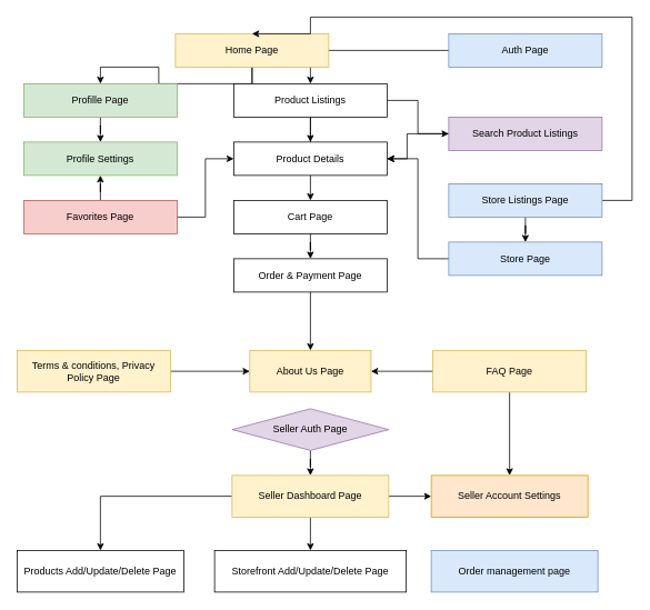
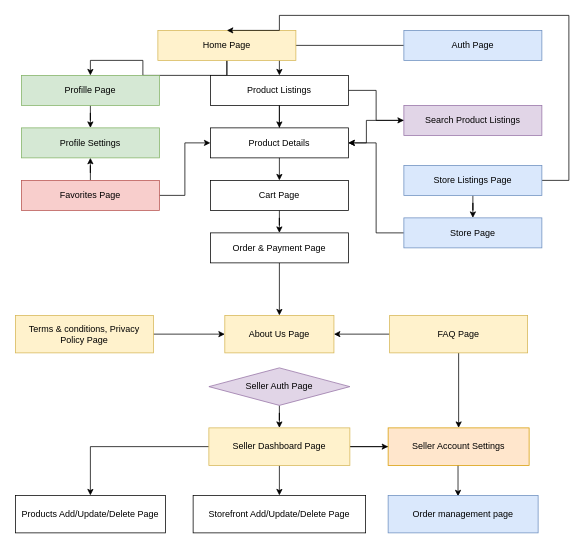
+ <mxCell id="36" style="edgeStyle=orthogonalEdgeStyle;rounded=0;orthogonalLoop=1;jettySize=auto;html=1;entryX=0.466;entryY=0.024;entryDx=0;entryDy=0;entryPerimeter=0;" parent="1" source="37" target="44" edge="1"><mxGeometry relative="1" as="geometry" /></mxCell>
